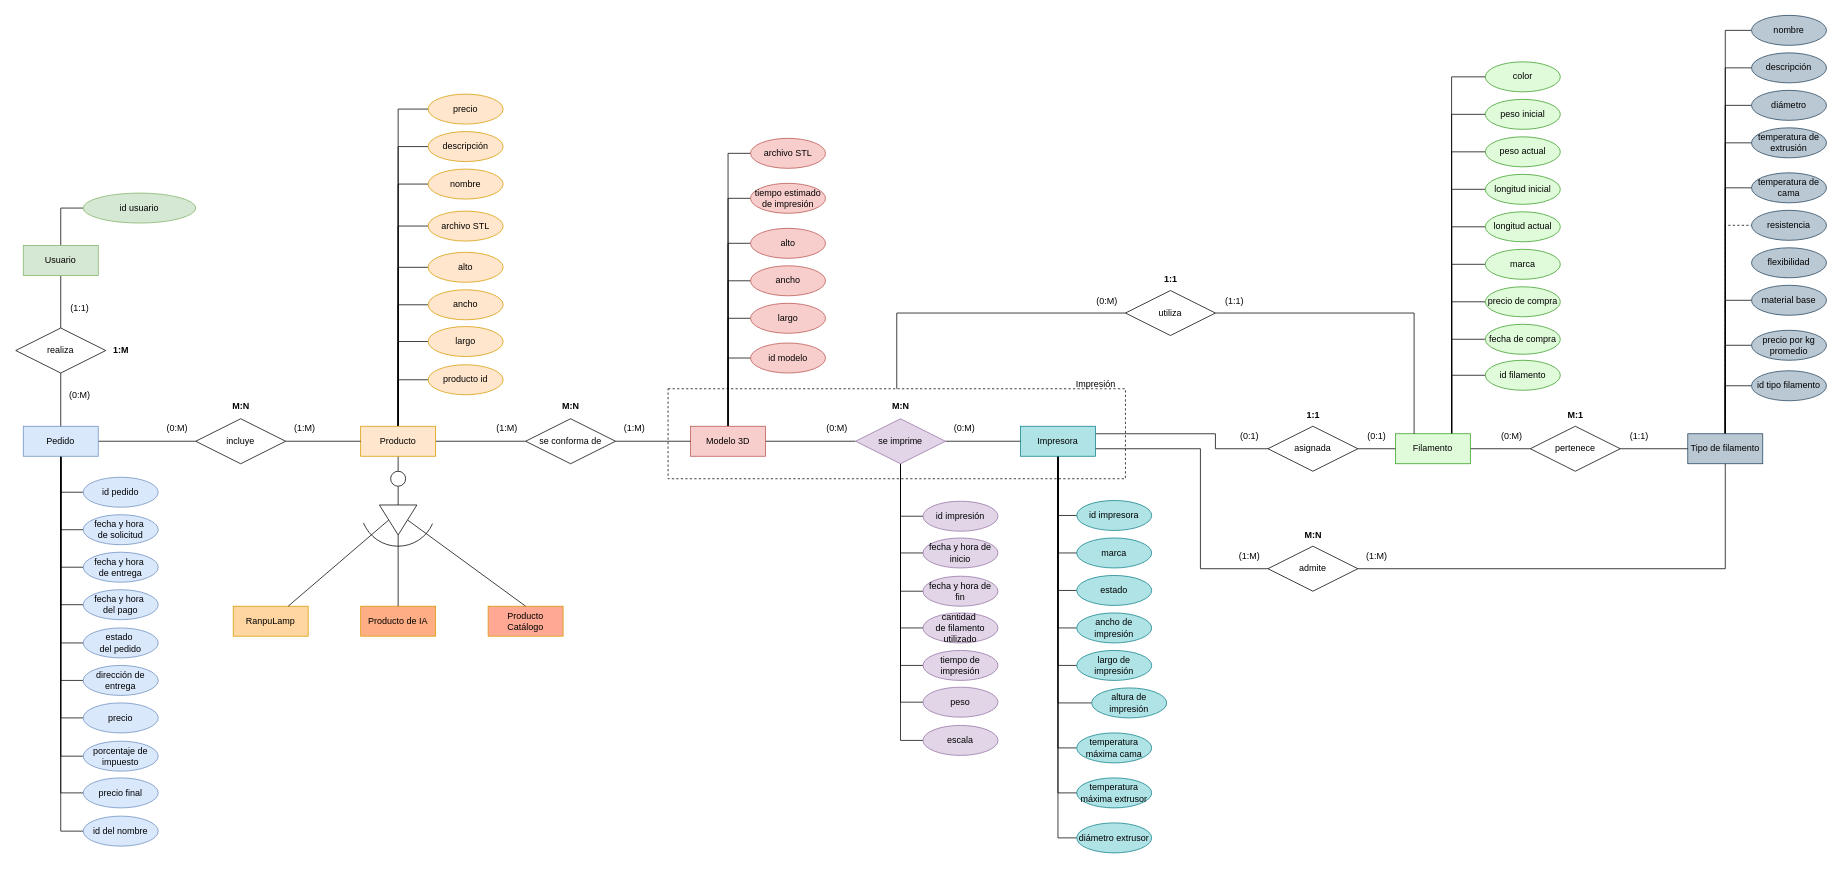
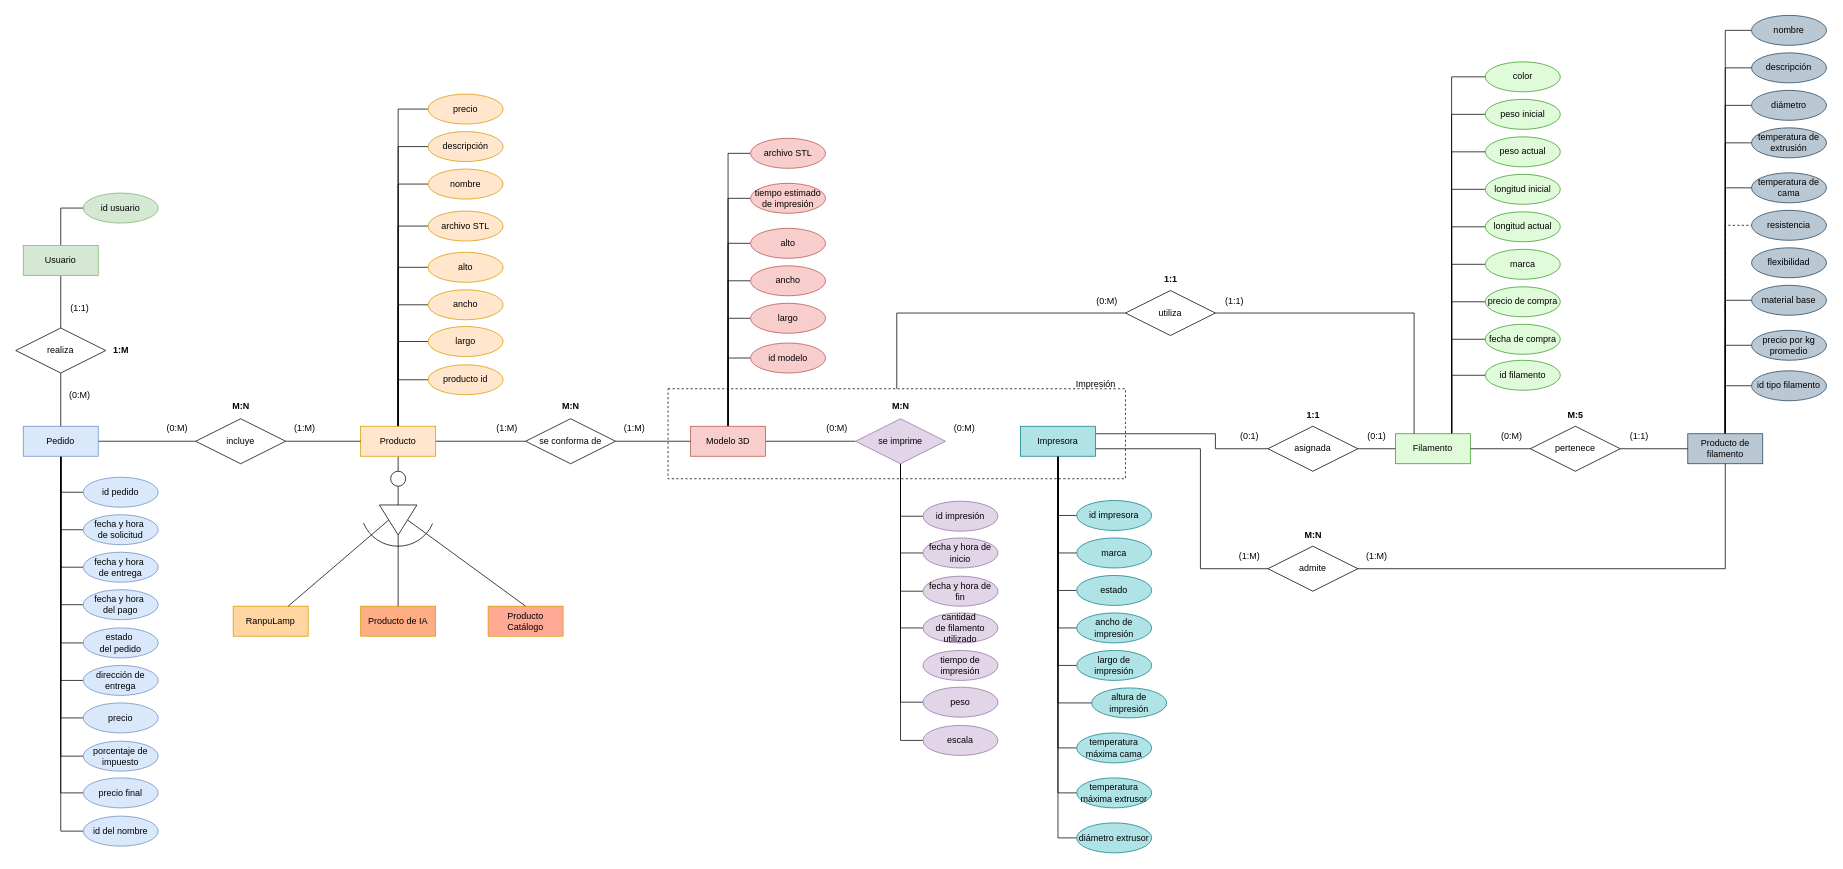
- <mxCell id="151" value="id usuario" style="ellipse;whiteSpace=wrap;html=1;align=center;fillColor=#d5e8d4;strokeColor=#82b366;" vertex="1" parent="1"><mxGeometry x="110" y="257" width="150" height="40" as="geometry" /></mxCell>
+ <mxCell id="151" value="id usuario" style="ellipse;whiteSpace=wrap;html=1;align=center;fillColor=#d5e8d4;strokeColor=#82b366;" vertex="1" parent="1"><mxGeometry x="110" y="257" width="100" height="40" as="geometry" /></mxCell>
- <mxCell id="187" value="M:1" style="text;html=1;align=center;verticalAlign=middle;resizable=0;points=[];autosize=1;strokeColor=none;fillColor=none;fontStyle=1;fontColor=#000000;" vertex="1" parent="1"><mxGeometry x="2080" y="538" width="40" height="30" as="geometry" /></mxCell>
+ <mxCell id="187" value="M:5" style="text;html=1;align=center;verticalAlign=middle;resizable=0;points=[];autosize=1;strokeColor=none;fillColor=none;fontStyle=1;fontColor=#000000;" vertex="1" parent="1"><mxGeometry x="2080" y="538" width="40" height="30" as="geometry" /></mxCell>
- <mxCell id="120" style="edgeStyle=orthogonalEdgeStyle;rounded=0;orthogonalLoop=1;jettySize=auto;html=1;exitX=1;exitY=0.5;exitDx=0;exitDy=0;entryX=0;entryY=0.5;entryDx=0;entryDy=0;endArrow=none;endFill=0;" edge="1" parent="1" source="128" target="46"><mxGeometry relative="1" as="geometry" /></mxCell>
- <mxCell id="95" value="Tipo de filamento" style="whiteSpace=wrap;html=1;align=center;fillColor=#bac8d3;strokeColor=#23445d;" vertex="1" parent="1"><mxGeometry x="2250" y="578" width="100" height="40" as="geometry" /></mxCell>
+ <mxCell id="95" value="Producto de filamento" style="whiteSpace=wrap;html=1;align=center;fillColor=#bac8d3;strokeColor=#23445d;" vertex="1" parent="1"><mxGeometry x="2250" y="578" width="100" height="40" as="geometry" /></mxCell>
- <mxCell id="123" style="edgeStyle=orthogonalEdgeStyle;rounded=0;orthogonalLoop=1;jettySize=auto;html=1;exitX=0.5;exitY=1;exitDx=0;exitDy=0;entryX=0;entryY=0.5;entryDx=0;entryDy=0;endArrow=none;endFill=0;" edge="1" parent="1" source="128" target="139"><mxGeometry relative="1" as="geometry" /></mxCell>
